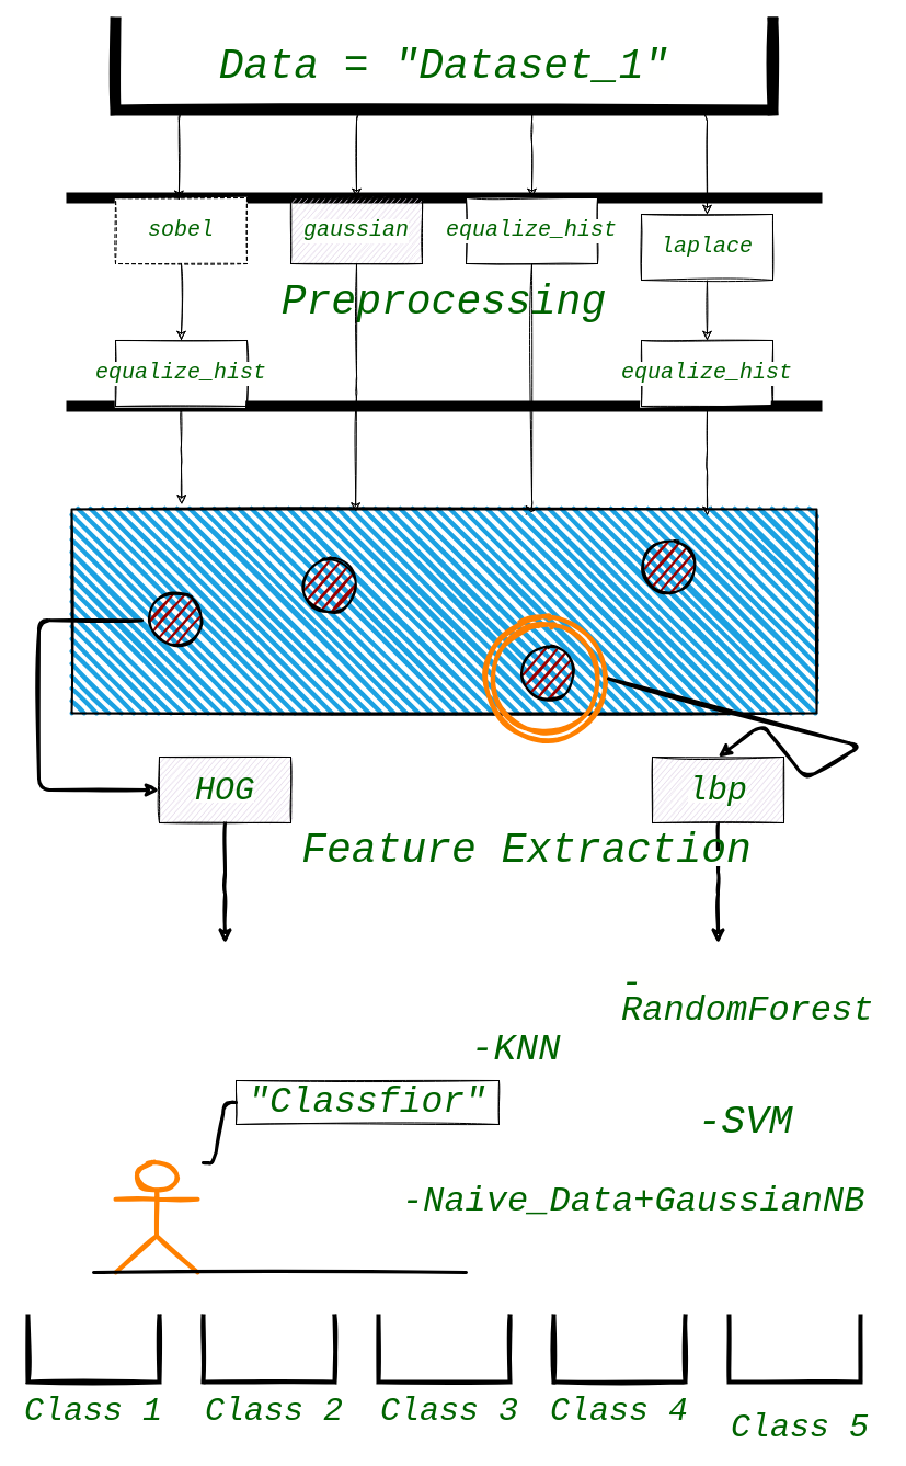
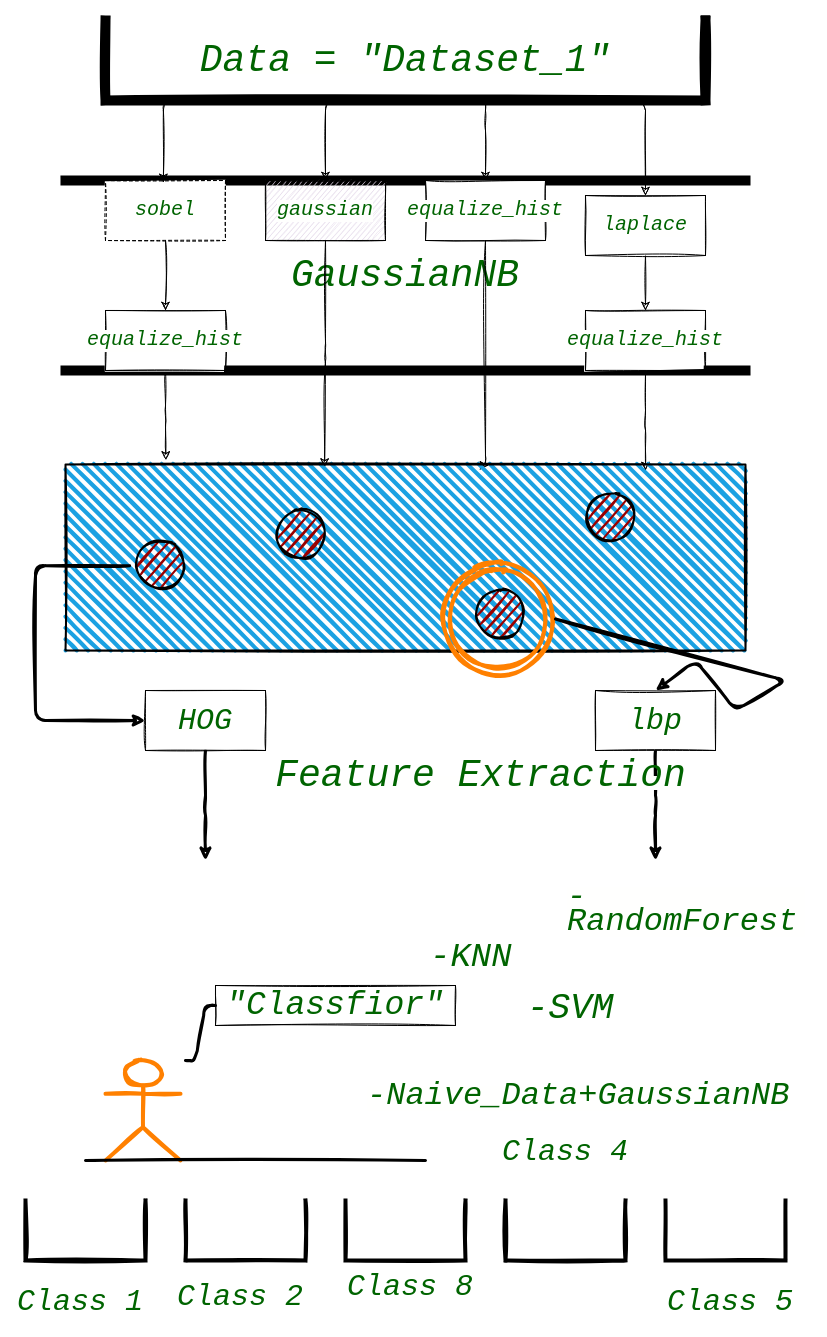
- <mxCell id="2" value="&lt;font color=&quot;#006400&quot; face=&quot;consolas, courier new, monospace&quot;&gt;&lt;span style=&quot;font-size: 38px&quot;&gt;&lt;i&gt;Preprocessing&lt;/i&gt;&lt;/span&gt;&lt;/font&gt;" style="shape=partialRectangle;whiteSpace=wrap;html=1;left=0;right=0;fillColor=none;strokeColor=#000000;strokeWidth=10;sketch=1;" vertex="1" parent="1"><mxGeometry x="65" y="180" width="680" height="190" as="geometry" /></mxCell>
+ <mxCell id="2" value="&lt;font color=&quot;#006400&quot; face=&quot;consolas, courier new, monospace&quot;&gt;&lt;span style=&quot;font-size: 38px&quot;&gt;&lt;i&gt;GaussianNB&lt;/i&gt;&lt;/span&gt;&lt;/font&gt;" style="shape=partialRectangle;whiteSpace=wrap;html=1;left=0;right=0;fillColor=none;strokeColor=#000000;strokeWidth=10;sketch=1;" vertex="1" parent="1"><mxGeometry x="65" y="180" width="680" height="190" as="geometry" /></mxCell>
- <mxCell id="27" value="&lt;font color=&quot;#006400&quot; face=&quot;consolas, courier new, monospace&quot; size=&quot;1&quot;&gt;&lt;span style=&quot;background-color: rgb(255 , 255 , 254)&quot;&gt;&lt;i style=&quot;font-size: 30px&quot;&gt;HOG&lt;/i&gt;&lt;/span&gt;&lt;/font&gt;" style="whiteSpace=wrap;html=1;strokeColor=#000000;strokeWidth=1;fillColor=#e1d5e7;sketch=1;" vertex="1" parent="1"><mxGeometry x="145" y="690" width="120" height="60" as="geometry" /></mxCell>
+ <mxCell id="27" value="&lt;font color=&quot;#006400&quot; face=&quot;consolas, courier new, monospace&quot; size=&quot;1&quot;&gt;&lt;span style=&quot;background-color: rgb(255 , 255 , 254)&quot;&gt;&lt;i style=&quot;font-size: 30px&quot;&gt;HOG&lt;/i&gt;&lt;/span&gt;&lt;/font&gt;" style="whiteSpace=wrap;html=1;strokeColor=#000000;strokeWidth=1;fillColor=#ffffff;sketch=1;" vertex="1" parent="1"><mxGeometry x="145" y="690" width="120" height="60" as="geometry" /></mxCell>
- <mxCell id="31" value="&lt;font color=&quot;#006400&quot; face=&quot;consolas, courier new, monospace&quot; size=&quot;1&quot;&gt;&lt;span style=&quot;background-color: rgb(255 , 255 , 254)&quot;&gt;&lt;i style=&quot;font-size: 30px&quot;&gt;lbp&lt;/i&gt;&lt;/span&gt;&lt;/font&gt;" style="whiteSpace=wrap;html=1;strokeColor=#000000;strokeWidth=1;fillColor=#e1d5e7;sketch=1;" vertex="1" parent="1"><mxGeometry x="595" y="690" width="120" height="60" as="geometry" /></mxCell>
+ <mxCell id="31" value="&lt;font color=&quot;#006400&quot; face=&quot;consolas, courier new, monospace&quot; size=&quot;1&quot;&gt;&lt;span style=&quot;background-color: rgb(255 , 255 , 254)&quot;&gt;&lt;i style=&quot;font-size: 30px&quot;&gt;lbp&lt;/i&gt;&lt;/span&gt;&lt;/font&gt;" style="whiteSpace=wrap;html=1;strokeColor=#000000;strokeWidth=1;fillColor=#ffffff;sketch=1;" vertex="1" parent="1"><mxGeometry x="595" y="690" width="120" height="60" as="geometry" /></mxCell>
- <mxCell id="48" value="&lt;div style=&quot;text-align: center&quot;&gt;&lt;font color=&quot;#006400&quot; face=&quot;consolas, courier new, monospace&quot; size=&quot;1&quot;&gt;&lt;i style=&quot;font-size: 36px&quot;&gt;-SVM&lt;/i&gt;&lt;/font&gt;&lt;/div&gt;" style="text;whiteSpace=wrap;html=1;sketch=1;" vertex="1" parent="1"><mxGeometry x="635" y="995" width="140" height="40" as="geometry" /></mxCell>
+ <mxCell id="48" value="&lt;div style=&quot;text-align: center&quot;&gt;&lt;font color=&quot;#006400&quot; face=&quot;consolas, courier new, monospace&quot; size=&quot;1&quot;&gt;&lt;i style=&quot;font-size: 36px&quot;&gt;-SVM&lt;/i&gt;&lt;/font&gt;&lt;/div&gt;" style="text;whiteSpace=wrap;html=1;sketch=1;" vertex="1" parent="1"><mxGeometry x="525" y="980" width="140" height="40" as="geometry" /></mxCell>
- <mxCell id="43" value="&lt;div style=&quot;text-align: center&quot;&gt;&lt;span style=&quot;font-size: 30px&quot;&gt;&lt;font color=&quot;#006400&quot; face=&quot;consolas, courier new, monospace&quot;&gt;&lt;i&gt;Class 3&lt;/i&gt;&lt;/font&gt;&lt;/span&gt;&lt;/div&gt;" style="text;whiteSpace=wrap;html=1;sketch=1;" vertex="1" parent="1"><mxGeometry x="345" y="1260" width="130" height="40" as="geometry" /></mxCell>
+ <mxCell id="43" value="&lt;div style=&quot;text-align: center&quot;&gt;&lt;span style=&quot;font-size: 30px&quot;&gt;&lt;font color=&quot;#006400&quot; face=&quot;consolas, courier new, monospace&quot;&gt;&lt;i&gt;Class 8&lt;/i&gt;&lt;/font&gt;&lt;/span&gt;&lt;/div&gt;" style="text;whiteSpace=wrap;html=1;sketch=1;" vertex="1" parent="1"><mxGeometry x="345" y="1260" width="130" height="40" as="geometry" /></mxCell>
- <mxCell id="42" value="&lt;div style=&quot;text-align: center&quot;&gt;&lt;span style=&quot;font-size: 30px&quot;&gt;&lt;font color=&quot;#006400&quot; face=&quot;consolas, courier new, monospace&quot;&gt;&lt;i&gt;Class 1&lt;/i&gt;&lt;/font&gt;&lt;/span&gt;&lt;/div&gt;" style="text;whiteSpace=wrap;html=1;sketch=1;" vertex="1" parent="1"><mxGeometry x="20" y="1260" width="130" height="40" as="geometry" /></mxCell>
+ <mxCell id="42" value="&lt;div style=&quot;text-align: center&quot;&gt;&lt;span style=&quot;font-size: 30px&quot;&gt;&lt;font color=&quot;#006400&quot; face=&quot;consolas, courier new, monospace&quot;&gt;&lt;i&gt;Class 1&lt;/i&gt;&lt;/font&gt;&lt;/span&gt;&lt;/div&gt;" style="text;whiteSpace=wrap;html=1;sketch=1;" vertex="1" parent="1"><mxGeometry x="15" y="1275" width="130" height="40" as="geometry" /></mxCell>
- <mxCell id="46" value="&lt;div style=&quot;text-align: center&quot;&gt;&lt;span style=&quot;font-size: 30px&quot;&gt;&lt;font color=&quot;#006400&quot; face=&quot;consolas, courier new, monospace&quot;&gt;&lt;i&gt;Class 2&lt;/i&gt;&lt;/font&gt;&lt;/span&gt;&lt;/div&gt;" style="text;whiteSpace=wrap;html=1;sketch=1;" vertex="1" parent="1"><mxGeometry x="185" y="1260" width="130" height="40" as="geometry" /></mxCell>
+ <mxCell id="46" value="&lt;div style=&quot;text-align: center&quot;&gt;&lt;span style=&quot;font-size: 30px&quot;&gt;&lt;font color=&quot;#006400&quot; face=&quot;consolas, courier new, monospace&quot;&gt;&lt;i&gt;Class 2&lt;/i&gt;&lt;/font&gt;&lt;/span&gt;&lt;/div&gt;" style="text;whiteSpace=wrap;html=1;sketch=1;" vertex="1" parent="1"><mxGeometry x="175" y="1270" width="130" height="40" as="geometry" /></mxCell>
- <mxCell id="44" value="&lt;div style=&quot;text-align: center&quot;&gt;&lt;span style=&quot;font-size: 30px&quot;&gt;&lt;font color=&quot;#006400&quot; face=&quot;consolas, courier new, monospace&quot;&gt;&lt;i&gt;Class 4&lt;/i&gt;&lt;/font&gt;&lt;/span&gt;&lt;/div&gt;" style="text;whiteSpace=wrap;html=1;sketch=1;" vertex="1" parent="1"><mxGeometry x="500" y="1260" width="130" height="40" as="geometry" /></mxCell>
+ <mxCell id="44" value="&lt;div style=&quot;text-align: center&quot;&gt;&lt;span style=&quot;font-size: 30px&quot;&gt;&lt;font color=&quot;#006400&quot; face=&quot;consolas, courier new, monospace&quot;&gt;&lt;i&gt;Class 4&lt;/i&gt;&lt;/font&gt;&lt;/span&gt;&lt;/div&gt;" style="text;whiteSpace=wrap;html=1;sketch=1;" vertex="1" parent="1"><mxGeometry x="500" y="1125" width="130" height="40" as="geometry" /></mxCell>
